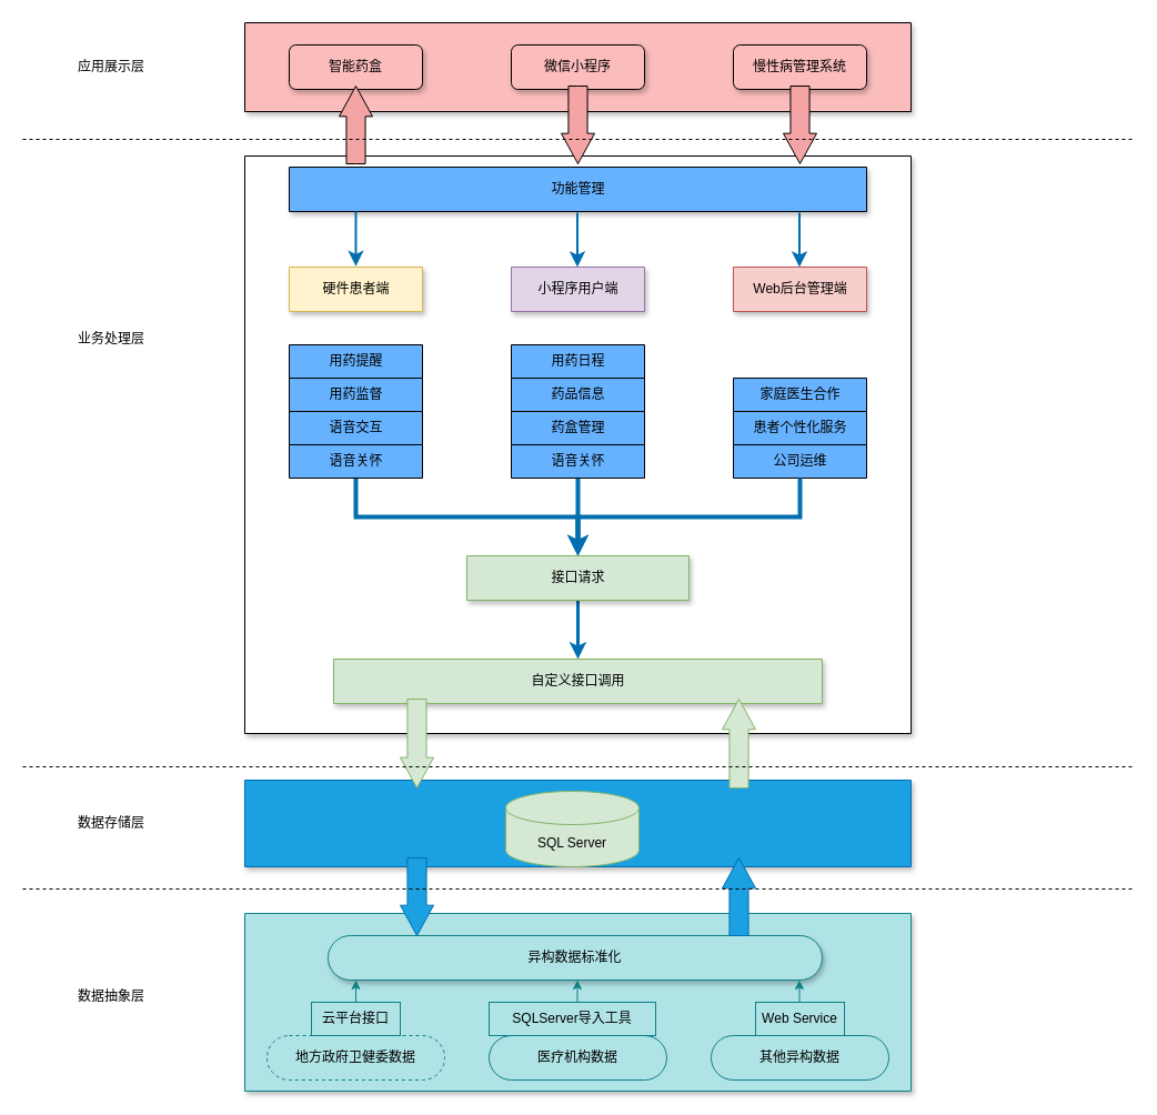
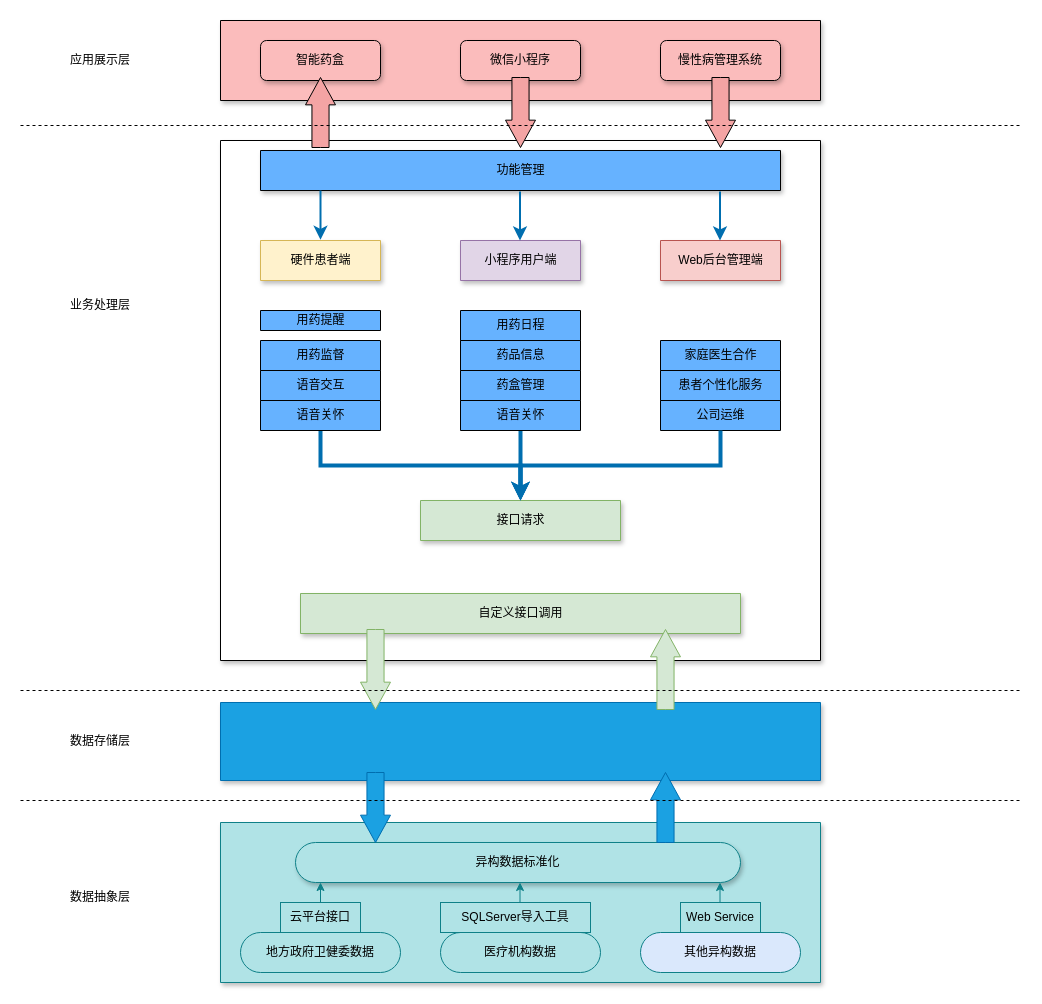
- <mxCell id="17" value="用药提醒" style="verticalLabelPosition=middle;verticalAlign=middle;html=1;shape=mxgraph.basic.rect;fillColor2=none;strokeWidth=1;size=20;indent=5;labelPosition=center;align=center;fillColor=#66B2FF;" vertex="1" parent="1"><mxGeometry x="260" y="310" width="120" height="30" as="geometry" /></mxCell>
+ <mxCell id="17" value="用药提醒" style="verticalLabelPosition=middle;verticalAlign=middle;html=1;shape=mxgraph.basic.rect;fillColor2=none;strokeWidth=1;size=20;indent=5;labelPosition=center;align=center;fillColor=#66B2FF;" vertex="1" parent="1"><mxGeometry x="260" y="310" width="120" height="20" as="geometry" /></mxCell>
- <mxCell id="11" style="edgeStyle=orthogonalEdgeStyle;rounded=0;orthogonalLoop=1;jettySize=auto;html=1;fillColor=#1ba1e2;strokeColor=#006EAF;strokeWidth=3;" edge="1" parent="1" source="12" target="13"><mxGeometry relative="1" as="geometry" /></mxCell>
- <mxCell id="37" value="SQL Server" style="shape=cylinder3;whiteSpace=wrap;html=1;boundedLbl=1;backgroundOutline=1;size=15;fillColor=#d5e8d4;strokeColor=#82b366;" vertex="1" parent="1"><mxGeometry x="455" y="712" width="120" height="68" as="geometry" /></mxCell>
- <mxCell id="42" value="地方政府卫健委数据" style="rounded=1;whiteSpace=wrap;html=1;absoluteArcSize=1;arcSize=90;fillColor=#b0e3e6;strokeColor=#0e8088;dashed=1;" vertex="1" parent="1"><mxGeometry x="240" y="932" width="160" height="40" as="geometry" /></mxCell>
+ <mxCell id="42" value="地方政府卫健委数据" style="rounded=1;whiteSpace=wrap;html=1;absoluteArcSize=1;arcSize=90;fillColor=#b0e3e6;strokeColor=#0e8088;" vertex="1" parent="1"><mxGeometry x="240" y="932" width="160" height="40" as="geometry" /></mxCell>
- <mxCell id="41" value="其他异构数据" style="rounded=1;whiteSpace=wrap;html=1;absoluteArcSize=1;arcSize=90;fillColor=#b0e3e6;strokeColor=#0e8088;" vertex="1" parent="1"><mxGeometry x="640" y="932" width="160" height="40" as="geometry" /></mxCell>
+ <mxCell id="41" value="其他异构数据" style="rounded=1;whiteSpace=wrap;html=1;absoluteArcSize=1;arcSize=90;fillColor=#dae8fc;strokeColor=#0e8088;" vertex="1" parent="1"><mxGeometry x="640" y="932" width="160" height="40" as="geometry" /></mxCell>
